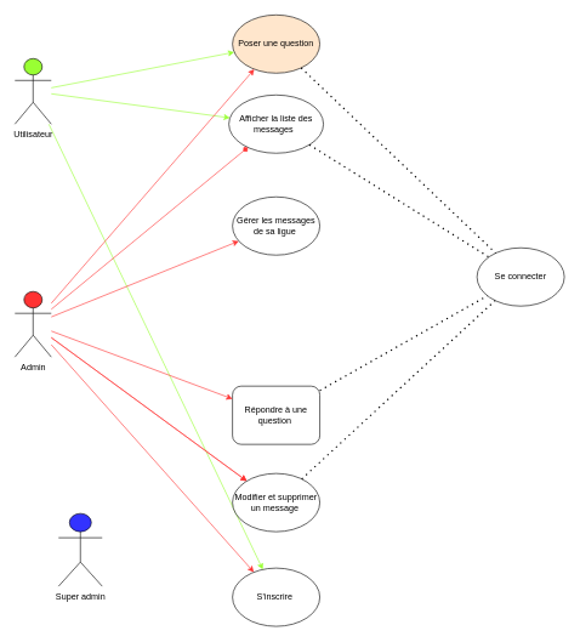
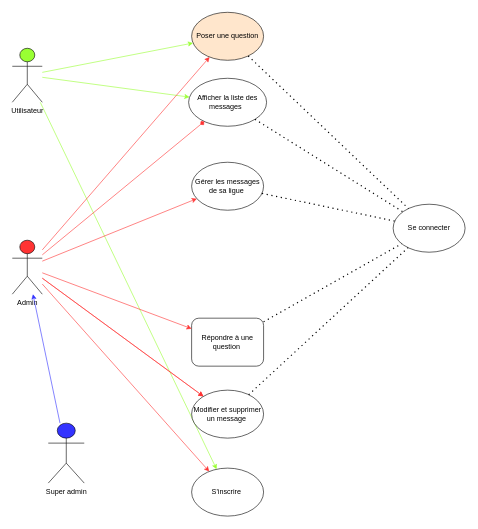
+ <mxCell id="24" value="" style="endArrow=none;dashed=1;html=1;dashPattern=1 3;strokeWidth=2;rounded=0;" edge="1" parent="1" source="18" target="7"><mxGeometry width="50" height="50" relative="1" as="geometry"><mxPoint x="385" y="530" as="sourcePoint" /><mxPoint x="435" y="480" as="targetPoint" /></mxGeometry></mxCell>
+ <mxCell id="27" value="" style="endArrow=classic;html=1;rounded=0;strokeColor=#3333FF;" edge="1" parent="1" source="4" target="3"><mxGeometry width="50" height="50" relative="1" as="geometry"><mxPoint x="455" y="540" as="sourcePoint" /><mxPoint x="505" y="490" as="targetPoint" /></mxGeometry></mxCell>
